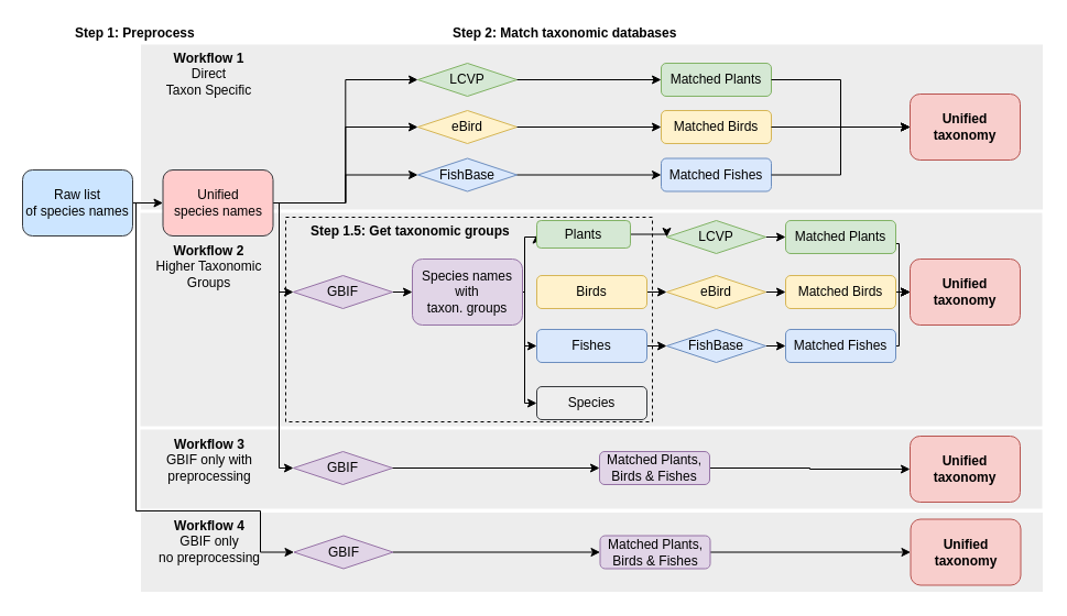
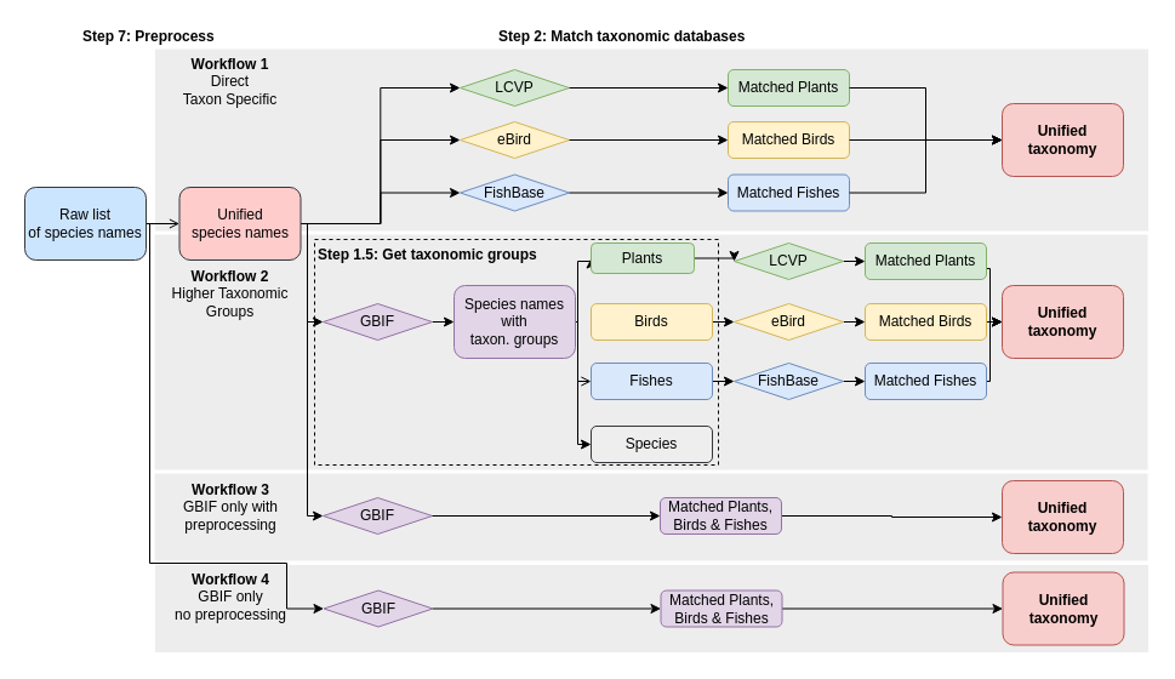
- <mxCell id="15" value="Step 1: Preprocess" style="text;html=1;strokeColor=none;fillColor=none;align=left;verticalAlign=middle;whiteSpace=wrap;rounded=0;fontStyle=1" parent="1" vertex="1"><mxGeometry x="66" width="120" height="20" as="geometry" y="20" /></mxCell>
+ <mxCell id="15" value="Step 7: Preprocess" style="text;html=1;strokeColor=none;fillColor=none;align=left;verticalAlign=middle;whiteSpace=wrap;rounded=0;fontStyle=1" parent="1" vertex="1"><mxGeometry x="66" width="120" height="20" as="geometry" y="20" /></mxCell>
- <mxCell id="7" style="edgeStyle=orthogonalEdgeStyle;rounded=0;orthogonalLoop=1;jettySize=auto;html=1;exitX=1;exitY=0.5;exitDx=0;exitDy=0;entryX=0;entryY=0.5;entryDx=0;entryDy=0;" parent="1" source="9" target="67" edge="1"><mxGeometry relative="1" as="geometry" /></mxCell>
+ <mxCell id="7" style="edgeStyle=orthogonalEdgeStyle;rounded=0;orthogonalLoop=1;jettySize=auto;html=1;exitX=1;exitY=0.5;exitDx=0;exitDy=0;entryX=0;entryY=0.5;entryDx=0;entryDy=0;endArrow=open;" parent="1" source="9" target="67" edge="1"><mxGeometry relative="1" as="geometry" /></mxCell>
- <mxCell id="66" value="Step 1.5: Get taxonomic groups" style="text;html=1;strokeColor=none;fillColor=none;align=left;verticalAlign=middle;whiteSpace=wrap;rounded=0;fontStyle=1" parent="1" vertex="1"><mxGeometry x="280" y="200" width="187" height="20" as="geometry" /></mxCell>
+ <mxCell id="66" value="Step 1.5: Get taxonomic groups" style="text;html=1;strokeColor=none;fillColor=none;align=left;verticalAlign=middle;whiteSpace=wrap;rounded=0;fontStyle=1" parent="1" vertex="1"><mxGeometry x="260" y="200" width="187" height="20" as="geometry" /></mxCell>
- <mxCell id="19" style="edgeStyle=orthogonalEdgeStyle;rounded=0;orthogonalLoop=1;jettySize=auto;html=1;exitX=1;exitY=0.5;exitDx=0;exitDy=0;entryX=0;entryY=0.5;entryDx=0;entryDy=0;" parent="1" source="21" target="61" edge="1"><mxGeometry relative="1" as="geometry"><Array as="points"><mxPoint x="476" y="265" /><mxPoint x="476" y="314" /></Array></mxGeometry></mxCell>
+ <mxCell id="19" style="edgeStyle=orthogonalEdgeStyle;rounded=0;orthogonalLoop=1;jettySize=auto;html=1;exitX=1;exitY=0.5;exitDx=0;exitDy=0;entryX=0;entryY=0.5;entryDx=0;entryDy=0;endArrow=open;" parent="1" source="21" target="61" edge="1"><mxGeometry relative="1" as="geometry"><Array as="points"><mxPoint x="476" y="265" /><mxPoint x="476" y="314" /></Array></mxGeometry></mxCell>
